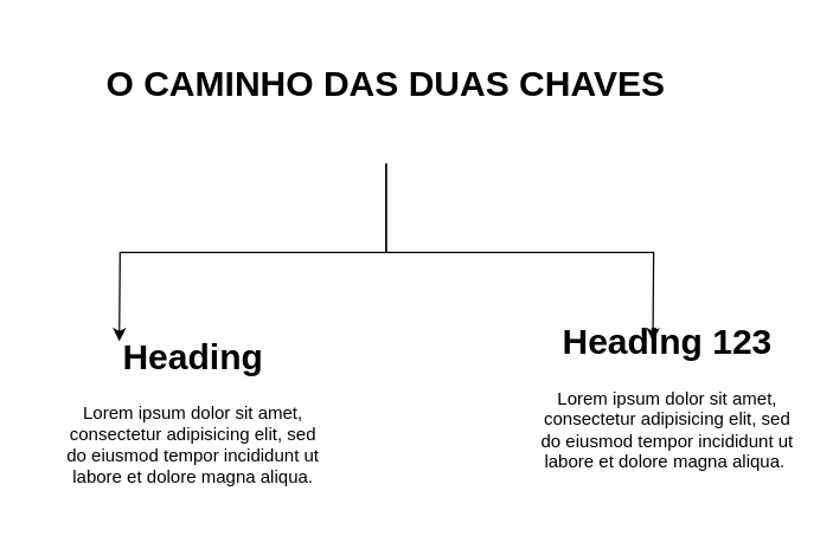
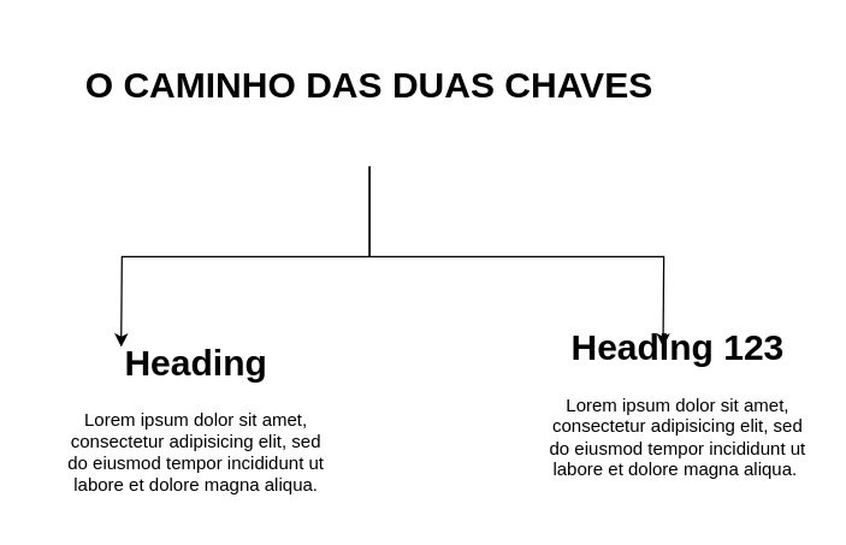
- <mxCell id="4" value="&lt;h1&gt;O CAMINHO DAS DUAS CHAVES&lt;/h1&gt;" style="text;html=1;whiteSpace=wrap;overflow=hidden;rounded=0;align=center;" parent="1" vertex="1"><mxGeometry x="20" y="20" width="480" height="90" as="geometry" /></mxCell>
+ <mxCell id="4" value="&lt;h1&gt;O CAMINHO DAS DUAS CHAVES&lt;/h1&gt;" style="text;html=1;whiteSpace=wrap;overflow=hidden;rounded=0;align=center;" parent="1" vertex="1"><mxGeometry x="5" y="20" width="480" height="90" as="geometry" /></mxCell>
